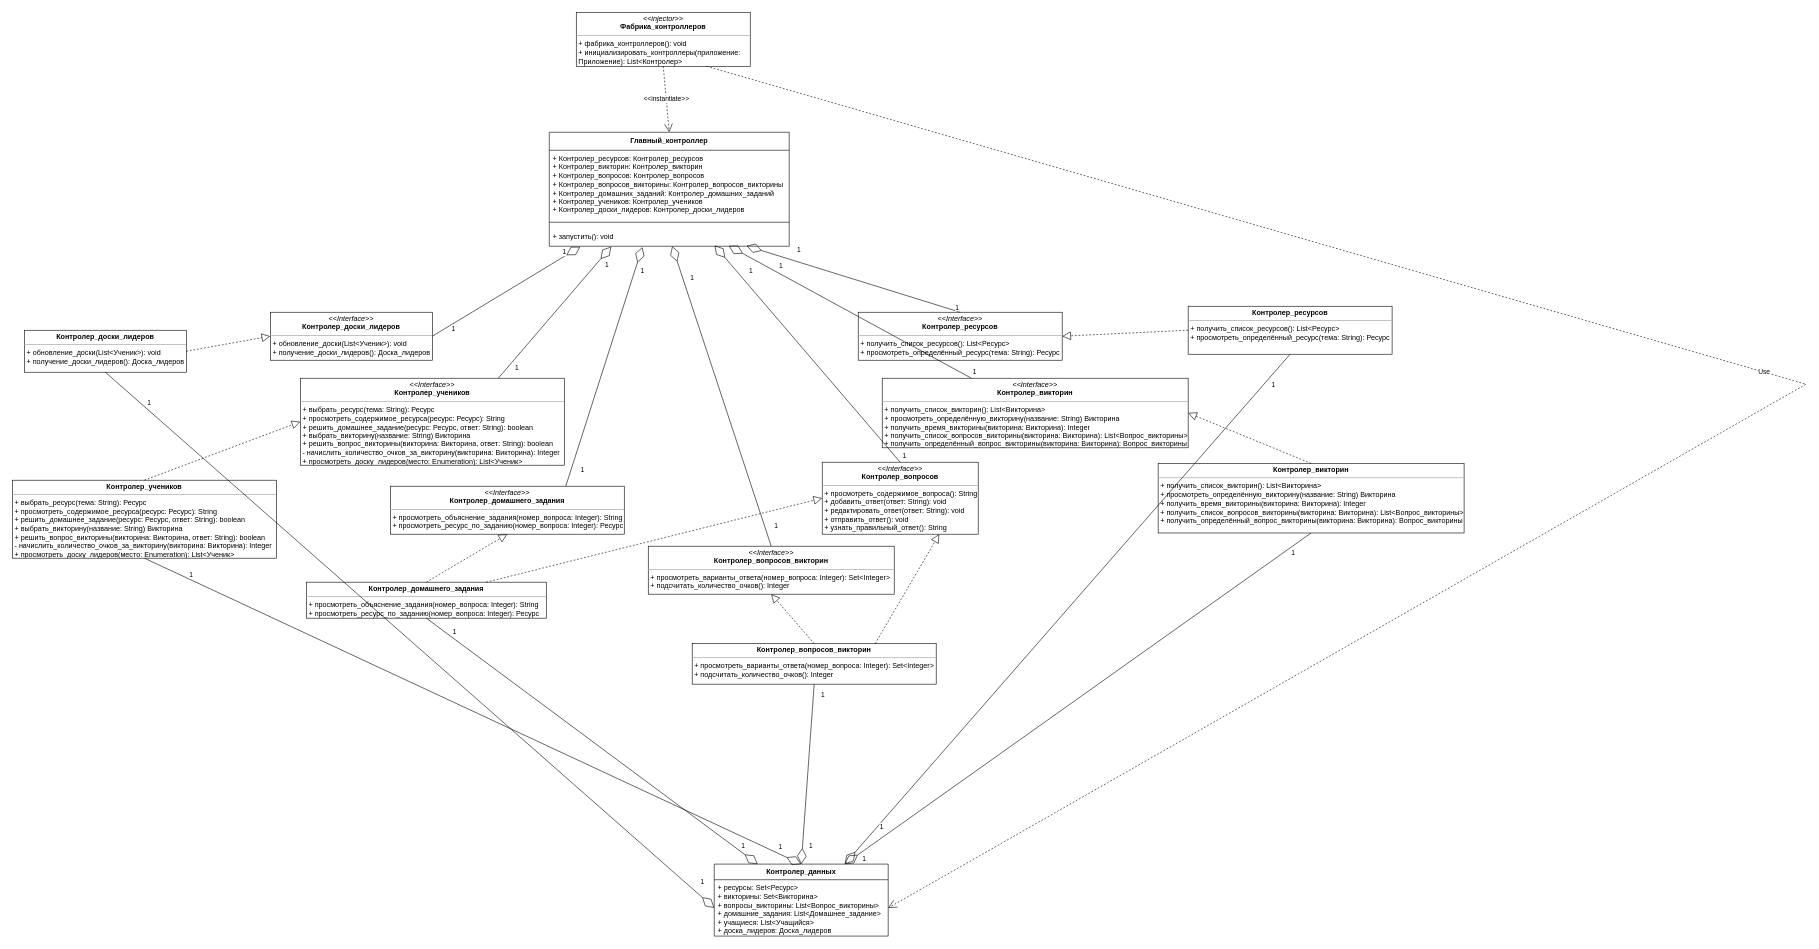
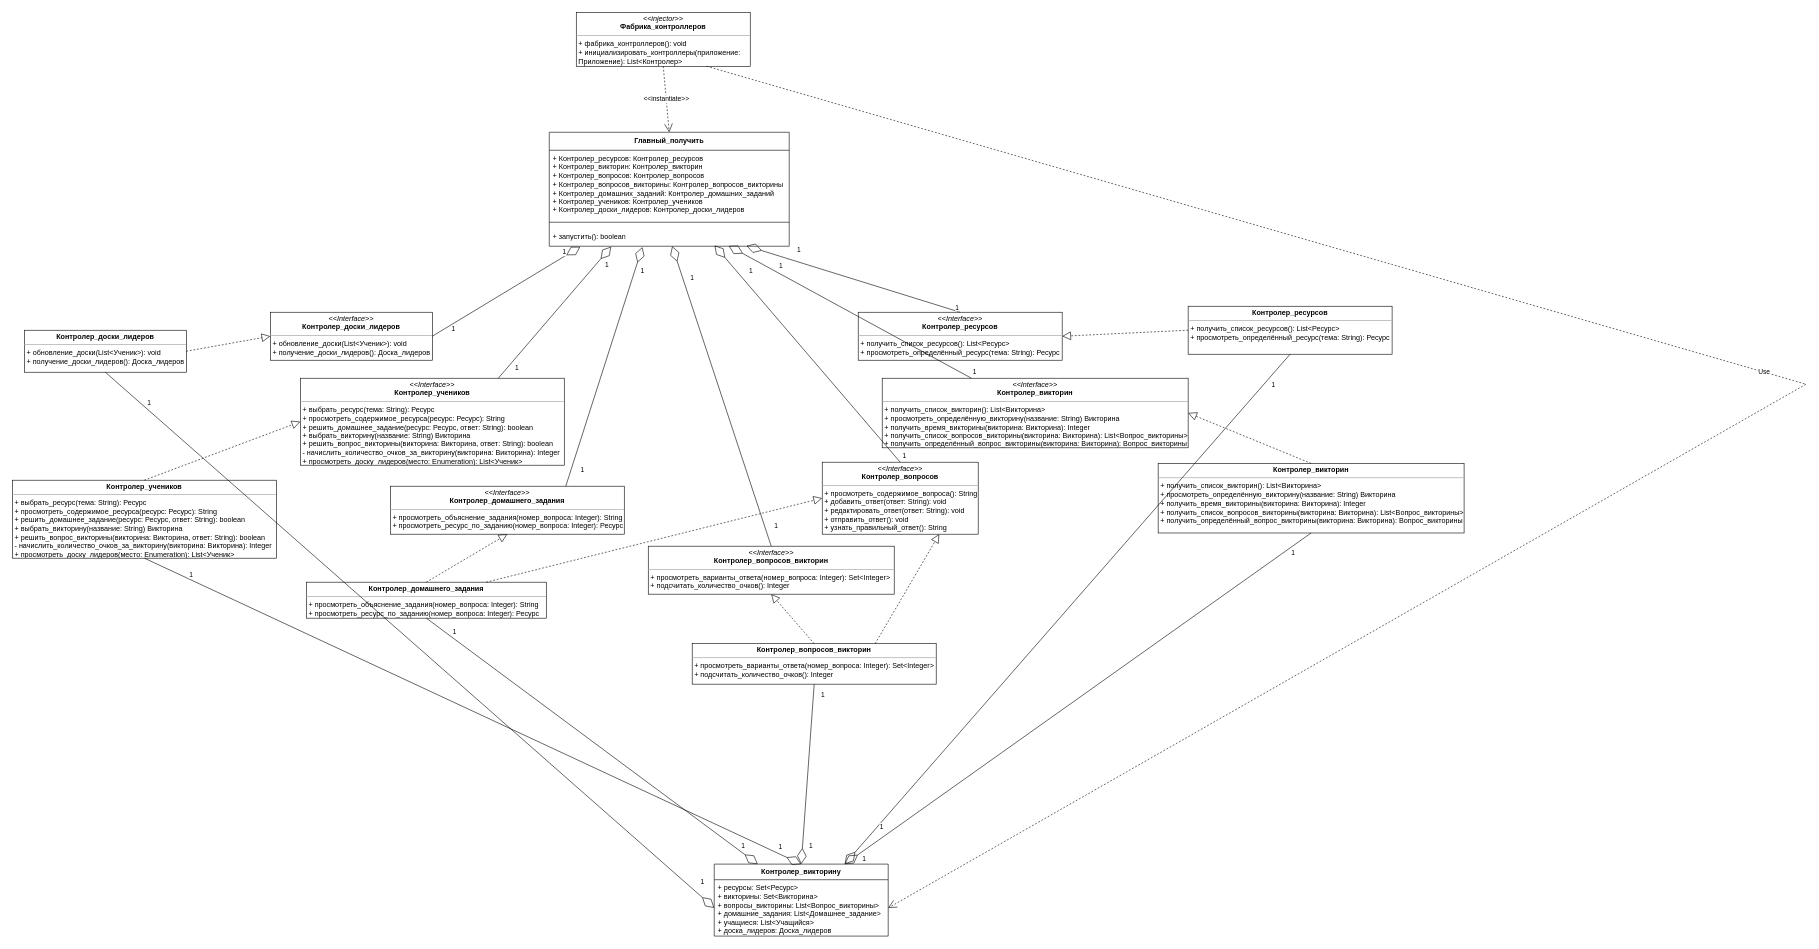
- <mxCell id="3" value="Главный_контроллер" style="swimlane;fontStyle=1;align=center;verticalAlign=top;childLayout=stackLayout;horizontal=1;startSize=30;horizontalStack=0;resizeParent=1;resizeParentMax=0;resizeLast=0;collapsible=1;marginBottom=0;whiteSpace=wrap;html=1;" vertex="1" parent="1"><mxGeometry x="915" y="220" width="400" height="190" as="geometry" /></mxCell>
+ <mxCell id="3" value="Главный_получить" style="swimlane;fontStyle=1;align=center;verticalAlign=top;childLayout=stackLayout;horizontal=1;startSize=30;horizontalStack=0;resizeParent=1;resizeParentMax=0;resizeLast=0;collapsible=1;marginBottom=0;whiteSpace=wrap;html=1;" vertex="1" parent="1"><mxGeometry x="915" y="220" width="400" height="190" as="geometry" /></mxCell>
- <mxCell id="6" value="+ запустить(): void" style="text;strokeColor=none;fillColor=none;align=left;verticalAlign=top;spacingLeft=4;spacingRight=4;overflow=hidden;rotatable=0;points=[[0,0.5],[1,0.5]];portConstraint=eastwest;whiteSpace=wrap;html=1;" vertex="1" parent="3"><mxGeometry y="160" width="400" height="30" as="geometry" /></mxCell>
+ <mxCell id="6" value="+ запустить(): boolean" style="text;strokeColor=none;fillColor=none;align=left;verticalAlign=top;spacingLeft=4;spacingRight=4;overflow=hidden;rotatable=0;points=[[0,0.5],[1,0.5]];portConstraint=eastwest;whiteSpace=wrap;html=1;" vertex="1" parent="3"><mxGeometry y="160" width="400" height="30" as="geometry" /></mxCell>
- <mxCell id="50" value="&lt;b&gt;Контролер_данных&lt;/b&gt;" style="swimlane;fontStyle=0;childLayout=stackLayout;horizontal=1;startSize=26;fillColor=none;horizontalStack=0;resizeParent=1;resizeParentMax=0;resizeLast=0;collapsible=1;marginBottom=0;whiteSpace=wrap;html=1;" vertex="1" parent="1"><mxGeometry x="1190" y="1440" width="290" height="120" as="geometry" /></mxCell>
+ <mxCell id="50" value="&lt;b&gt;Контролер_викторину&lt;/b&gt;" style="swimlane;fontStyle=0;childLayout=stackLayout;horizontal=1;startSize=26;fillColor=none;horizontalStack=0;resizeParent=1;resizeParentMax=0;resizeLast=0;collapsible=1;marginBottom=0;whiteSpace=wrap;html=1;" vertex="1" parent="1"><mxGeometry x="1190" y="1440" width="290" height="120" as="geometry" /></mxCell>
